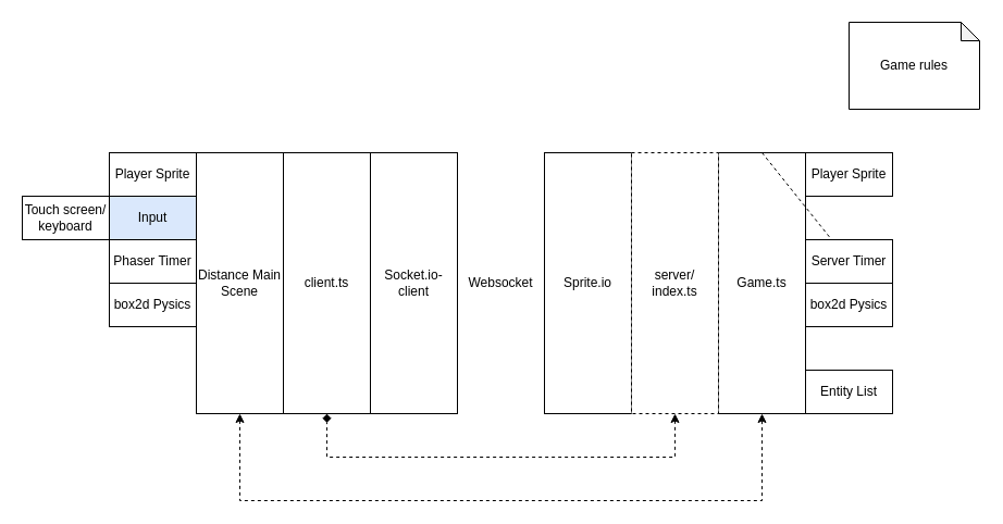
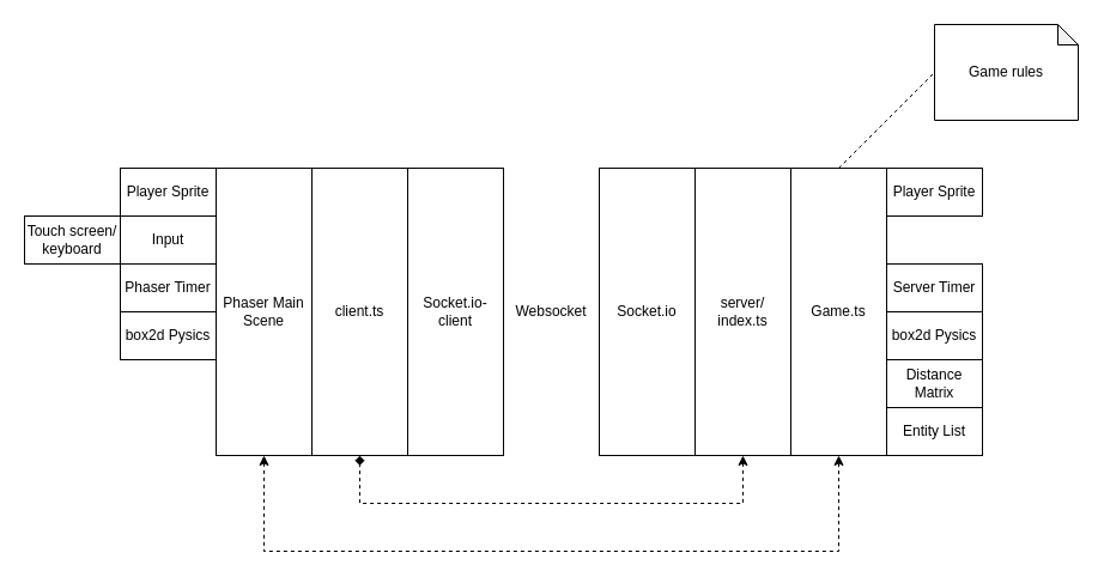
- <mxCell id="22" value="" style="endArrow=none;dashed=1;html=1;strokeWidth=1;exitX=0.5;exitY=0;exitDx=0;exitDy=0;" edge="1" parent="1" source="8" target="7"><mxGeometry width="50" height="50" relative="1" as="geometry"><mxPoint x="650" y="90" as="sourcePoint" /><mxPoint x="700" y="40" as="targetPoint" /></mxGeometry></mxCell>
+ <mxCell id="22" value="" style="endArrow=none;dashed=1;html=1;strokeWidth=1;entryX=0;entryY=0.5;entryDx=0;entryDy=0;entryPerimeter=0;exitX=0.5;exitY=0;exitDx=0;exitDy=0;" edge="1" parent="1" source="8" target="21"><mxGeometry width="50" height="50" relative="1" as="geometry"><mxPoint x="650" y="90" as="sourcePoint" /><mxPoint x="700" y="40" as="targetPoint" /></mxGeometry></mxCell>
- <mxCell id="23" value="Input" style="rounded=0;whiteSpace=wrap;html=1;fillColor=#dae8fc;" vertex="1" parent="1"><mxGeometry x="100" y="180" width="80" height="40" as="geometry" /></mxCell>
+ <mxCell id="23" value="Input" style="rounded=0;whiteSpace=wrap;html=1;" vertex="1" parent="1"><mxGeometry x="100" y="180" width="80" height="40" as="geometry" /></mxCell>
- <mxCell id="15" value="Distance Main Scene" style="rounded=0;whiteSpace=wrap;html=1;" vertex="1" parent="1"><mxGeometry x="180" y="140" width="80" height="240" as="geometry" /></mxCell>
+ <mxCell id="15" value="Phaser Main Scene" style="rounded=0;whiteSpace=wrap;html=1;" vertex="1" parent="1"><mxGeometry x="180" y="140" width="80" height="240" as="geometry" /></mxCell>
- <mxCell id="10" value="Sprite.io" style="rounded=0;whiteSpace=wrap;html=1;" vertex="1" parent="1"><mxGeometry x="500" y="140" width="80" height="240.0" as="geometry" /></mxCell>
+ <mxCell id="10" value="Socket.io" style="rounded=0;whiteSpace=wrap;html=1;" vertex="1" parent="1"><mxGeometry x="500" y="140" width="80" height="240.0" as="geometry" /></mxCell>
- <mxCell id="11" value="server/&lt;br&gt;index.ts" style="rounded=0;whiteSpace=wrap;html=1;dashed=1;" vertex="1" parent="1"><mxGeometry x="580" y="140" width="80" height="240.0" as="geometry" /></mxCell>
+ <mxCell id="11" value="server/&lt;br&gt;index.ts" style="rounded=0;whiteSpace=wrap;html=1;" vertex="1" parent="1"><mxGeometry x="580" y="140" width="80" height="240.0" as="geometry" /></mxCell>
+ <mxCell id="18" value="Distance&lt;br&gt;Matrix" style="rounded=0;whiteSpace=wrap;html=1;" vertex="1" parent="1"><mxGeometry x="740" y="300" width="80" height="40" as="geometry" /></mxCell>
